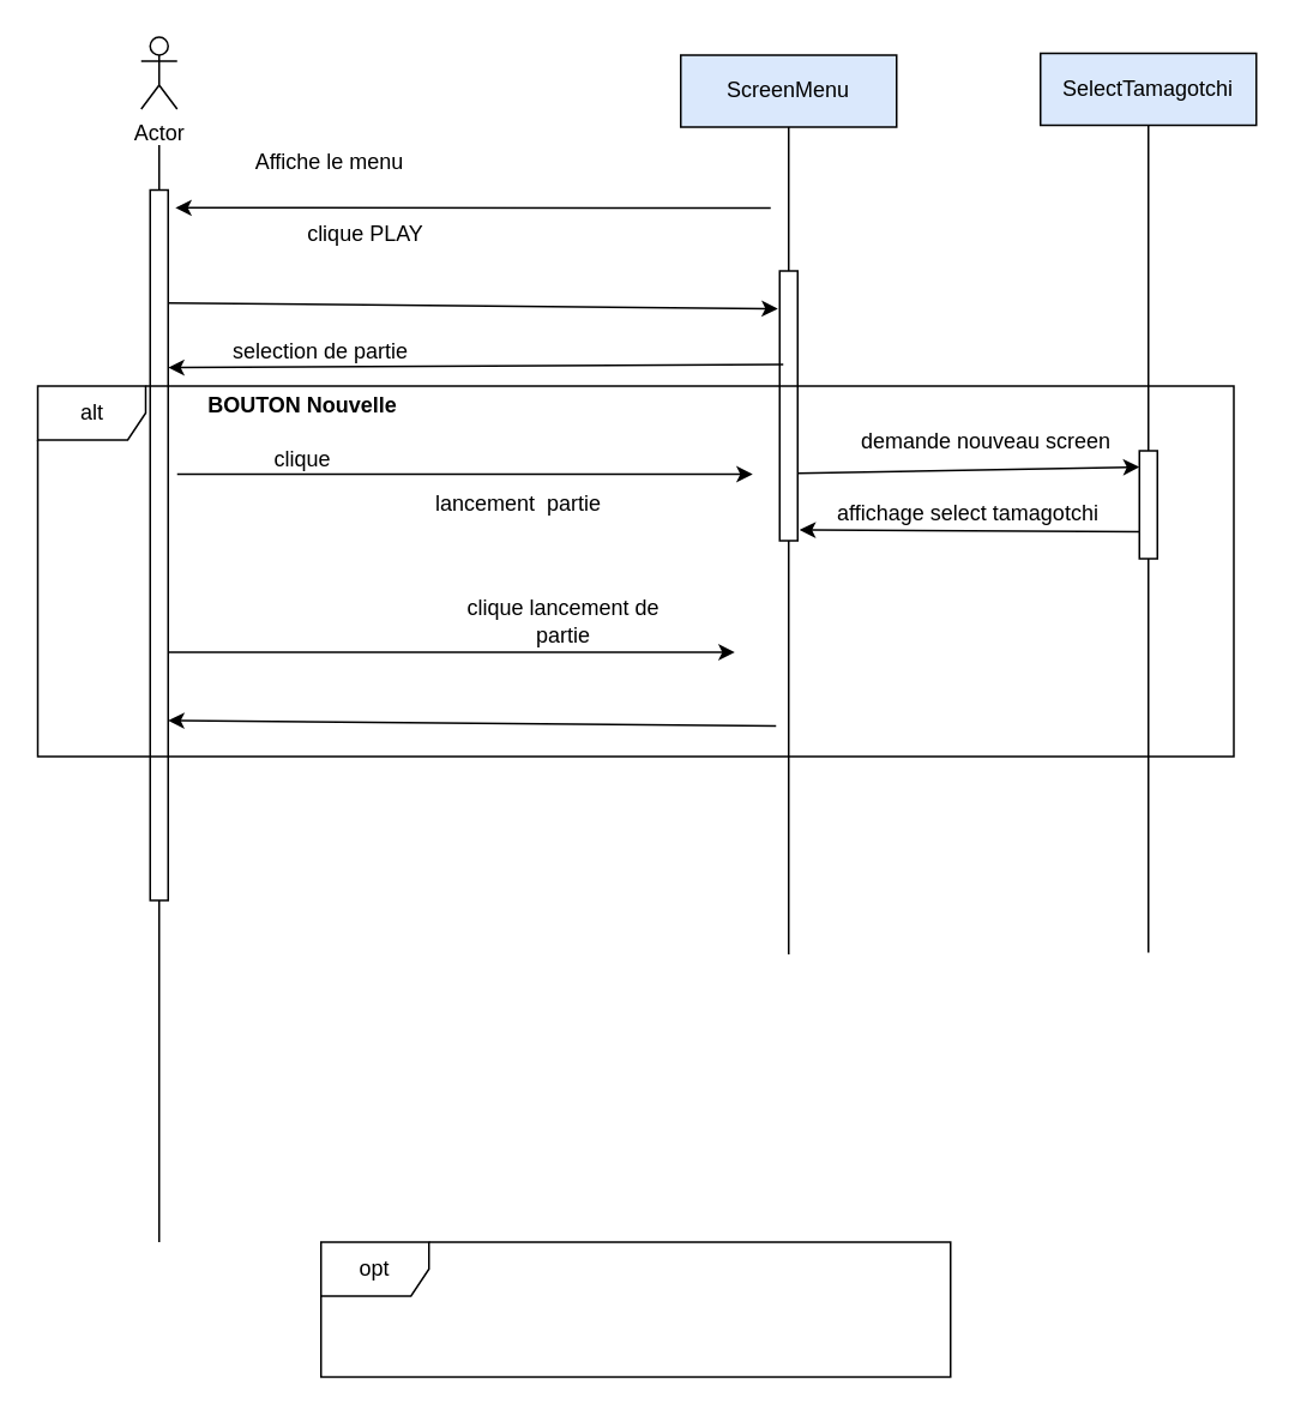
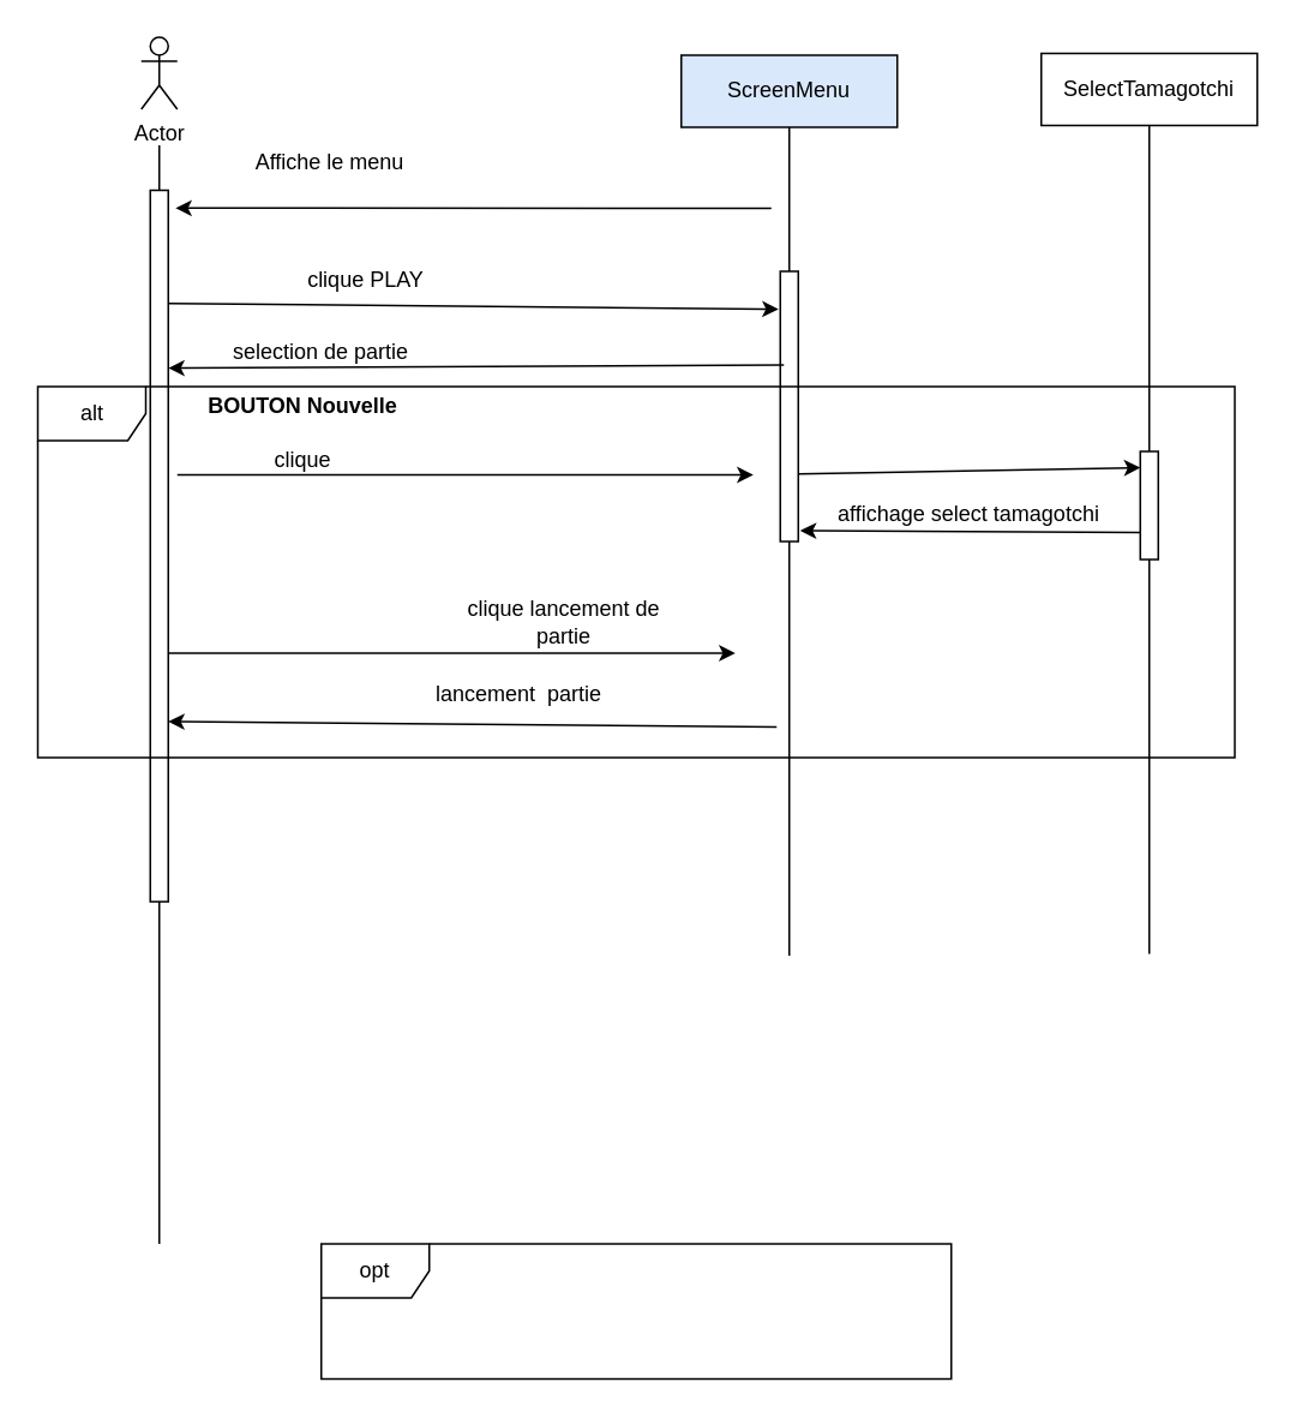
- <mxCell id="27" value="SelectTamagotchi" style="rounded=0;whiteSpace=wrap;html=1;fillColor=#dae8fc;" vertex="1" parent="1"><mxGeometry x="578" y="29" width="120" height="40" as="geometry" /></mxCell>
+ <mxCell id="27" value="SelectTamagotchi" style="rounded=0;whiteSpace=wrap;html=1;" vertex="1" parent="1"><mxGeometry x="578" y="29" width="120" height="40" as="geometry" /></mxCell>
- <mxCell id="9" value="&lt;div align=&quot;center&quot;&gt;clique PLAY&lt;/div&gt;" style="text;html=1;strokeColor=none;fillColor=none;align=center;verticalAlign=middle;whiteSpace=wrap;rounded=0;" parent="1" vertex="1"><mxGeometry x="128" y="115" width="150" height="30" as="geometry" /></mxCell>
+ <mxCell id="9" value="&lt;div align=&quot;center&quot;&gt;clique PLAY&lt;/div&gt;" style="text;html=1;strokeColor=none;fillColor=none;align=center;verticalAlign=middle;whiteSpace=wrap;rounded=0;" parent="1" vertex="1"><mxGeometry x="128" y="140" width="150" height="30" as="geometry" /></mxCell>
- <mxCell id="31" value="demande nouveau screen" style="text;html=1;strokeColor=none;fillColor=none;align=center;verticalAlign=middle;whiteSpace=wrap;rounded=0;" vertex="1" parent="1"><mxGeometry x="468" y="230" width="160" height="30" as="geometry" /></mxCell>
- <mxCell id="25" value="lancement&amp;nbsp; partie" style="text;html=1;strokeColor=none;fillColor=none;align=center;verticalAlign=middle;whiteSpace=wrap;rounded=0;" vertex="1" parent="1"><mxGeometry x="238" y="265" width="100" height="30" as="geometry" /></mxCell>
+ <mxCell id="25" value="lancement&amp;nbsp; partie" style="text;html=1;strokeColor=none;fillColor=none;align=center;verticalAlign=middle;whiteSpace=wrap;rounded=0;" vertex="1" parent="1"><mxGeometry x="238" y="370" width="100" height="30" as="geometry" /></mxCell>
